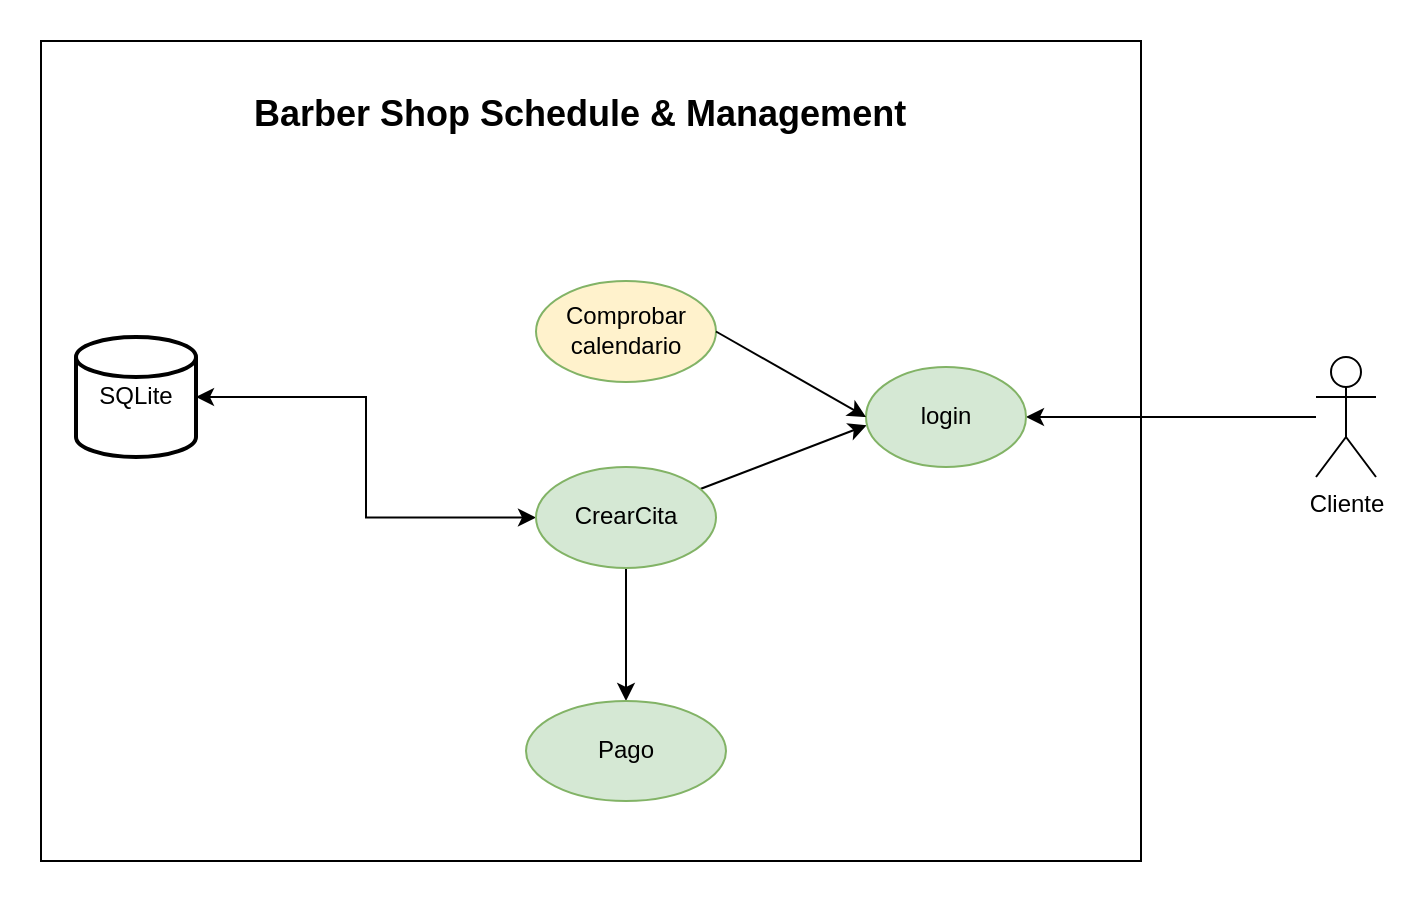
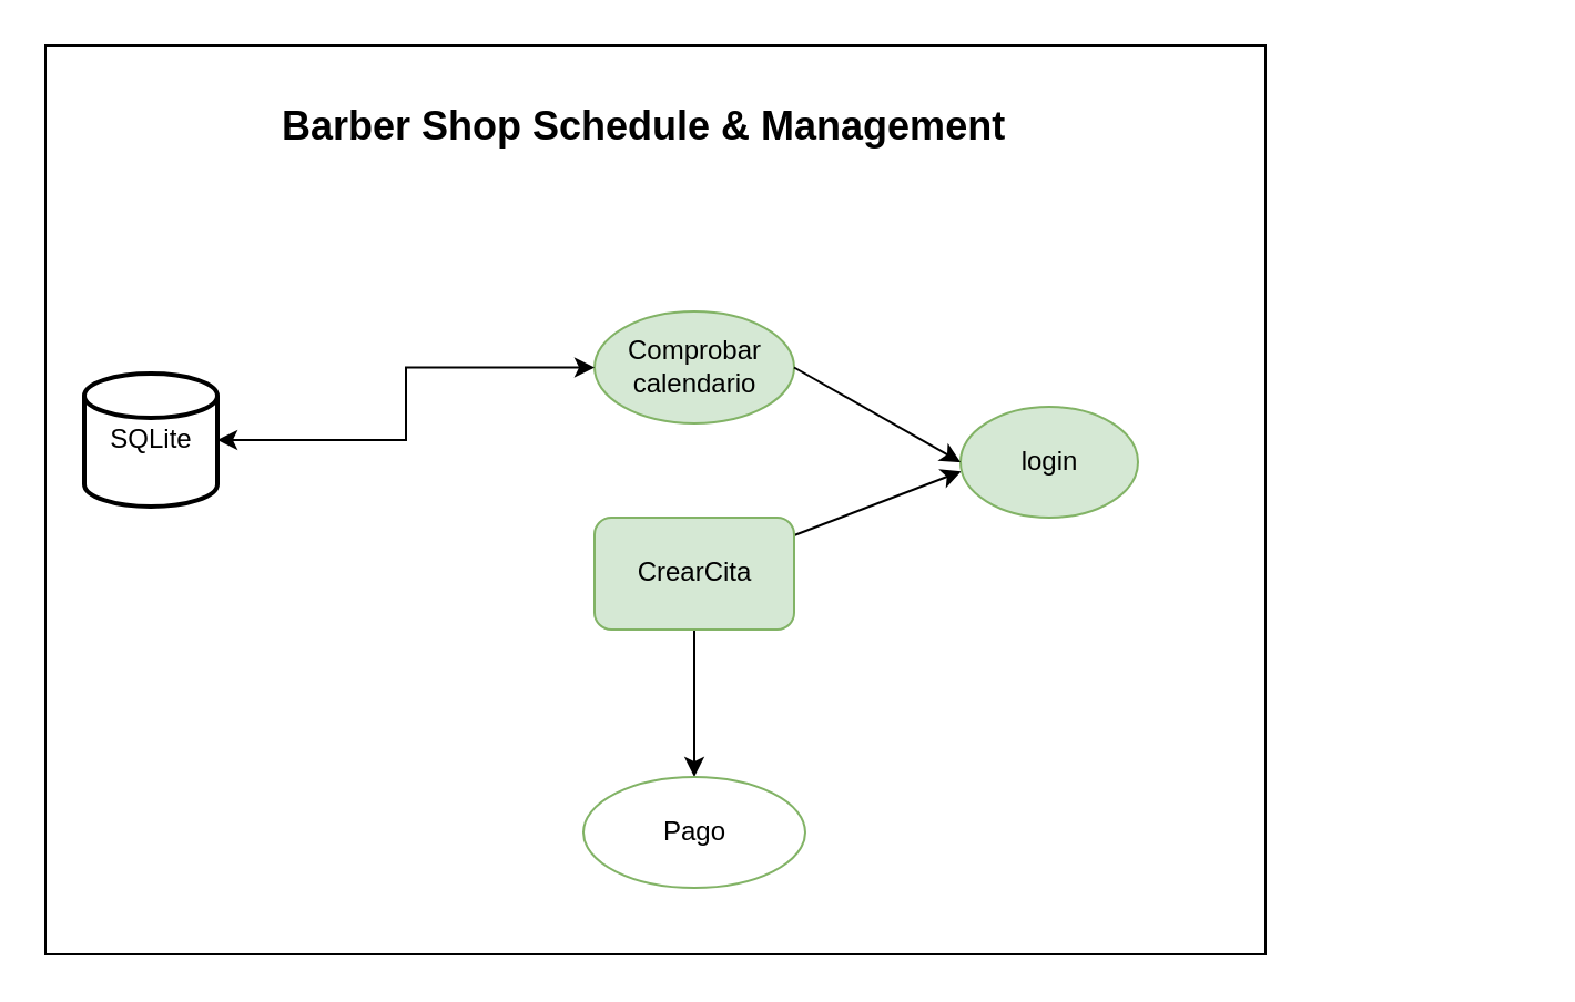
+ <mxCell id="15" value="" style="edgeStyle=orthogonalEdgeStyle;rounded=0;orthogonalLoop=1;jettySize=auto;html=1;entryX=1;entryY=0.5;entryDx=0;entryDy=0;entryPerimeter=0;exitX=0;exitY=0.5;exitDx=0;exitDy=0;startArrow=classic;startFill=1;" edge="1" parent="1" source="13" target="3"><mxGeometry relative="1" as="geometry"><mxPoint x="277.5" y="268" as="sourcePoint" /><mxPoint x="-27.5" y="230" as="targetPoint" /></mxGeometry></mxCell>
- <mxCell id="13" value="&lt;div&gt;Comprobar&lt;/div&gt;&lt;div&gt;calendario&lt;br&gt;&lt;/div&gt;" style="ellipse;whiteSpace=wrap;html=1;fillColor=#fff2cc;strokeColor=#82b366;" vertex="1" parent="1"><mxGeometry x="267.5" y="140" width="90" height="50.5" as="geometry" /></mxCell>
+ <mxCell id="13" value="&lt;div&gt;Comprobar&lt;/div&gt;&lt;div&gt;calendario&lt;br&gt;&lt;/div&gt;" style="ellipse;whiteSpace=wrap;html=1;fillColor=#d5e8d4;strokeColor=#82b366;" vertex="1" parent="1"><mxGeometry x="267.5" y="140" width="90" height="50.5" as="geometry" /></mxCell>
- <mxCell id="6" value="" style="edgeStyle=orthogonalEdgeStyle;rounded=0;orthogonalLoop=1;jettySize=auto;html=1;entryX=1;entryY=0.5;entryDx=0;entryDy=0;" edge="1" parent="1" source="7" target="9"><mxGeometry relative="1" as="geometry"><mxPoint x="558.5" y="260" as="targetPoint" /></mxGeometry></mxCell>
- <mxCell id="7" value="Cliente" style="shape=umlActor;verticalLabelPosition=bottom;verticalAlign=top;html=1;outlineConnect=0;" vertex="1" parent="1"><mxGeometry x="657.5" y="178" width="30" height="60" as="geometry" /></mxCell>
- <mxCell id="4" value="" style="edgeStyle=orthogonalEdgeStyle;rounded=0;orthogonalLoop=1;jettySize=auto;html=1;entryX=1;entryY=0.5;entryDx=0;entryDy=0;entryPerimeter=0;exitX=0;exitY=0.5;exitDx=0;exitDy=0;startArrow=classic;startFill=1;" edge="1" parent="1" source="11" target="3"><mxGeometry relative="1" as="geometry"><mxPoint x="22.5" y="219.5" as="sourcePoint" /><mxPoint x="22.5" y="269" as="targetPoint" /></mxGeometry></mxCell>
- <mxCell id="11" value="CrearCita" style="ellipse;whiteSpace=wrap;html=1;fillColor=#d5e8d4;strokeColor=#82b366;" vertex="1" parent="1"><mxGeometry x="267.5" y="233" width="90" height="50.5" as="geometry" /></mxCell>
+ <mxCell id="11" value="CrearCita" style="whiteSpace=wrap;html=1;fillColor=#d5e8d4;strokeColor=#82b366;rounded=1;" vertex="1" parent="1"><mxGeometry x="267.5" y="233" width="90" height="50.5" as="geometry" /></mxCell>
- <mxCell id="12" value="Pago" style="ellipse;whiteSpace=wrap;html=1;fillColor=#d5e8d4;strokeColor=#82b366;" vertex="1" parent="1"><mxGeometry x="262.5" y="350" width="100" height="50" as="geometry" /></mxCell>
+ <mxCell id="12" value="Pago" style="ellipse;whiteSpace=wrap;html=1;fillColor=#ffffff;strokeColor=#82b366;" vertex="1" parent="1"><mxGeometry x="262.5" y="350" width="100" height="50" as="geometry" /></mxCell>
